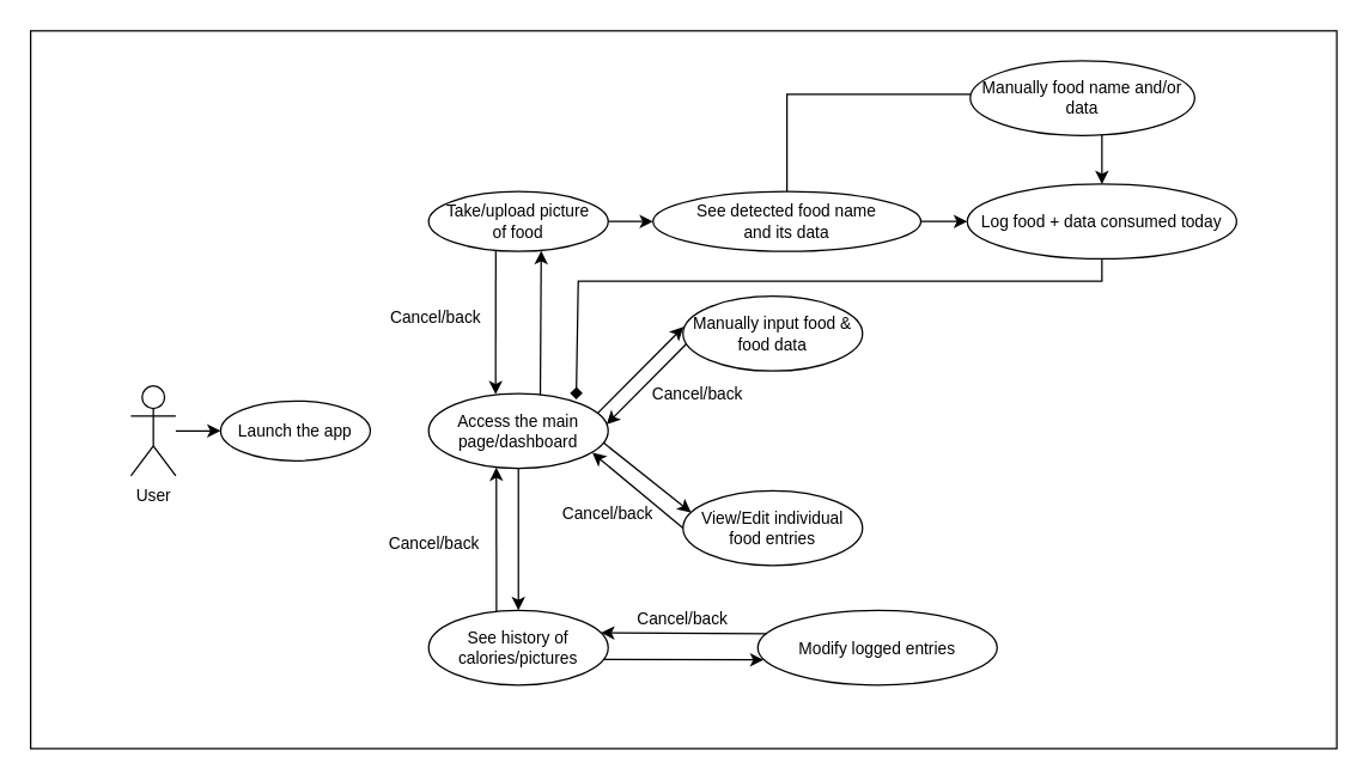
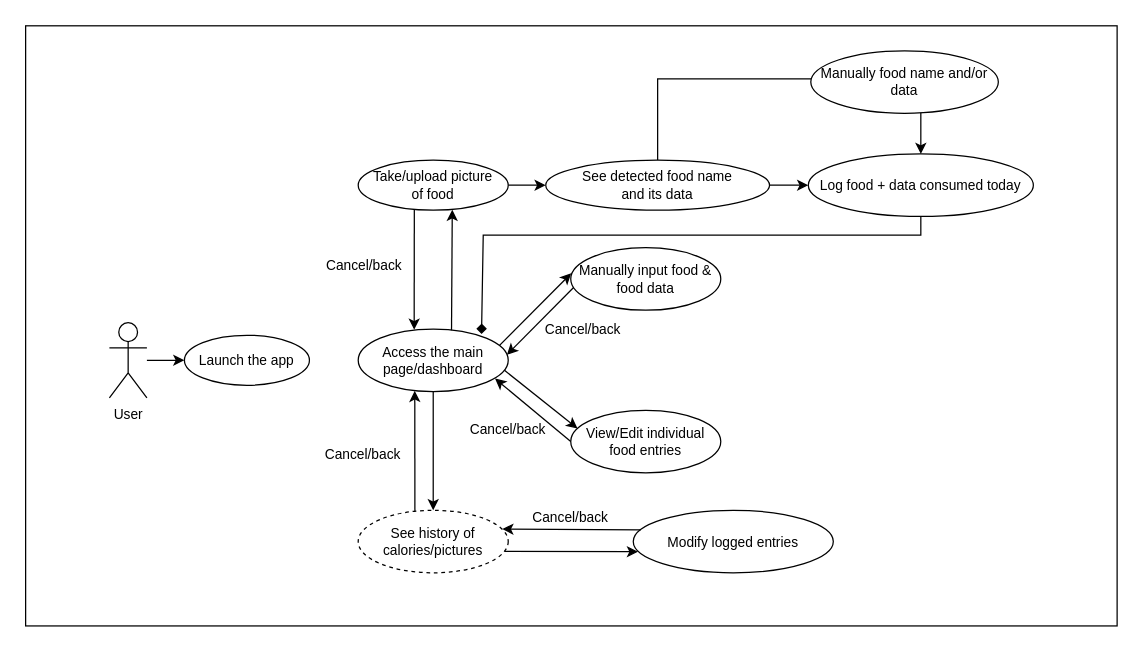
- <mxCell id="8" value="See history of calories/pictures" style="ellipse;whiteSpace=wrap;html=1;fontSize=11;" parent="1" vertex="1"><mxGeometry x="286" y="407.5" width="120" height="50" as="geometry" /></mxCell>
+ <mxCell id="8" value="See history of calories/pictures" style="ellipse;whiteSpace=wrap;html=1;fontSize=11;dashed=1;" parent="1" vertex="1"><mxGeometry x="286" y="407.5" width="120" height="50" as="geometry" /></mxCell>
